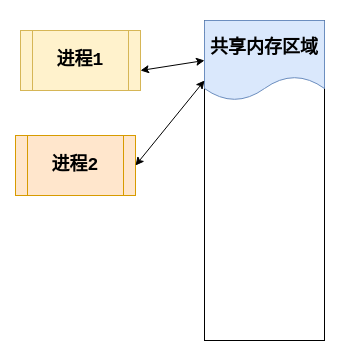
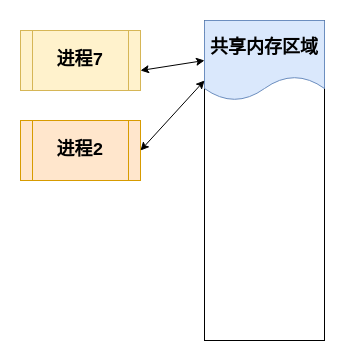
- <mxCell id="4" value="&lt;h2&gt;&lt;font face=&quot;Courier New&quot;&gt;进程1&lt;/font&gt;&lt;/h2&gt;" style="shape=process;whiteSpace=wrap;html=1;backgroundOutline=1;fillColor=#fff2cc;strokeColor=#d6b656;" parent="1" vertex="1"><mxGeometry x="20" y="30" width="120" height="60" as="geometry" /></mxCell>
+ <mxCell id="4" value="&lt;h2&gt;&lt;font face=&quot;Courier New&quot;&gt;进程7&lt;/font&gt;&lt;/h2&gt;" style="shape=process;whiteSpace=wrap;html=1;backgroundOutline=1;fillColor=#fff2cc;strokeColor=#d6b656;" parent="1" vertex="1"><mxGeometry x="20" y="30" width="120" height="60" as="geometry" /></mxCell>
- <mxCell id="5" value="&lt;h2&gt;&lt;font face=&quot;Courier New&quot;&gt;进程2&lt;/font&gt;&lt;/h2&gt;" style="shape=process;whiteSpace=wrap;html=1;backgroundOutline=1;fillColor=#ffe6cc;strokeColor=#d79b00;" parent="1" vertex="1"><mxGeometry x="15" y="135" width="120" height="60" as="geometry" /></mxCell>
+ <mxCell id="5" value="&lt;h2&gt;&lt;font face=&quot;Courier New&quot;&gt;进程2&lt;/font&gt;&lt;/h2&gt;" style="shape=process;whiteSpace=wrap;html=1;backgroundOutline=1;fillColor=#ffe6cc;strokeColor=#d79b00;" parent="1" vertex="1"><mxGeometry x="20" y="120" width="120" height="60" as="geometry" /></mxCell>
